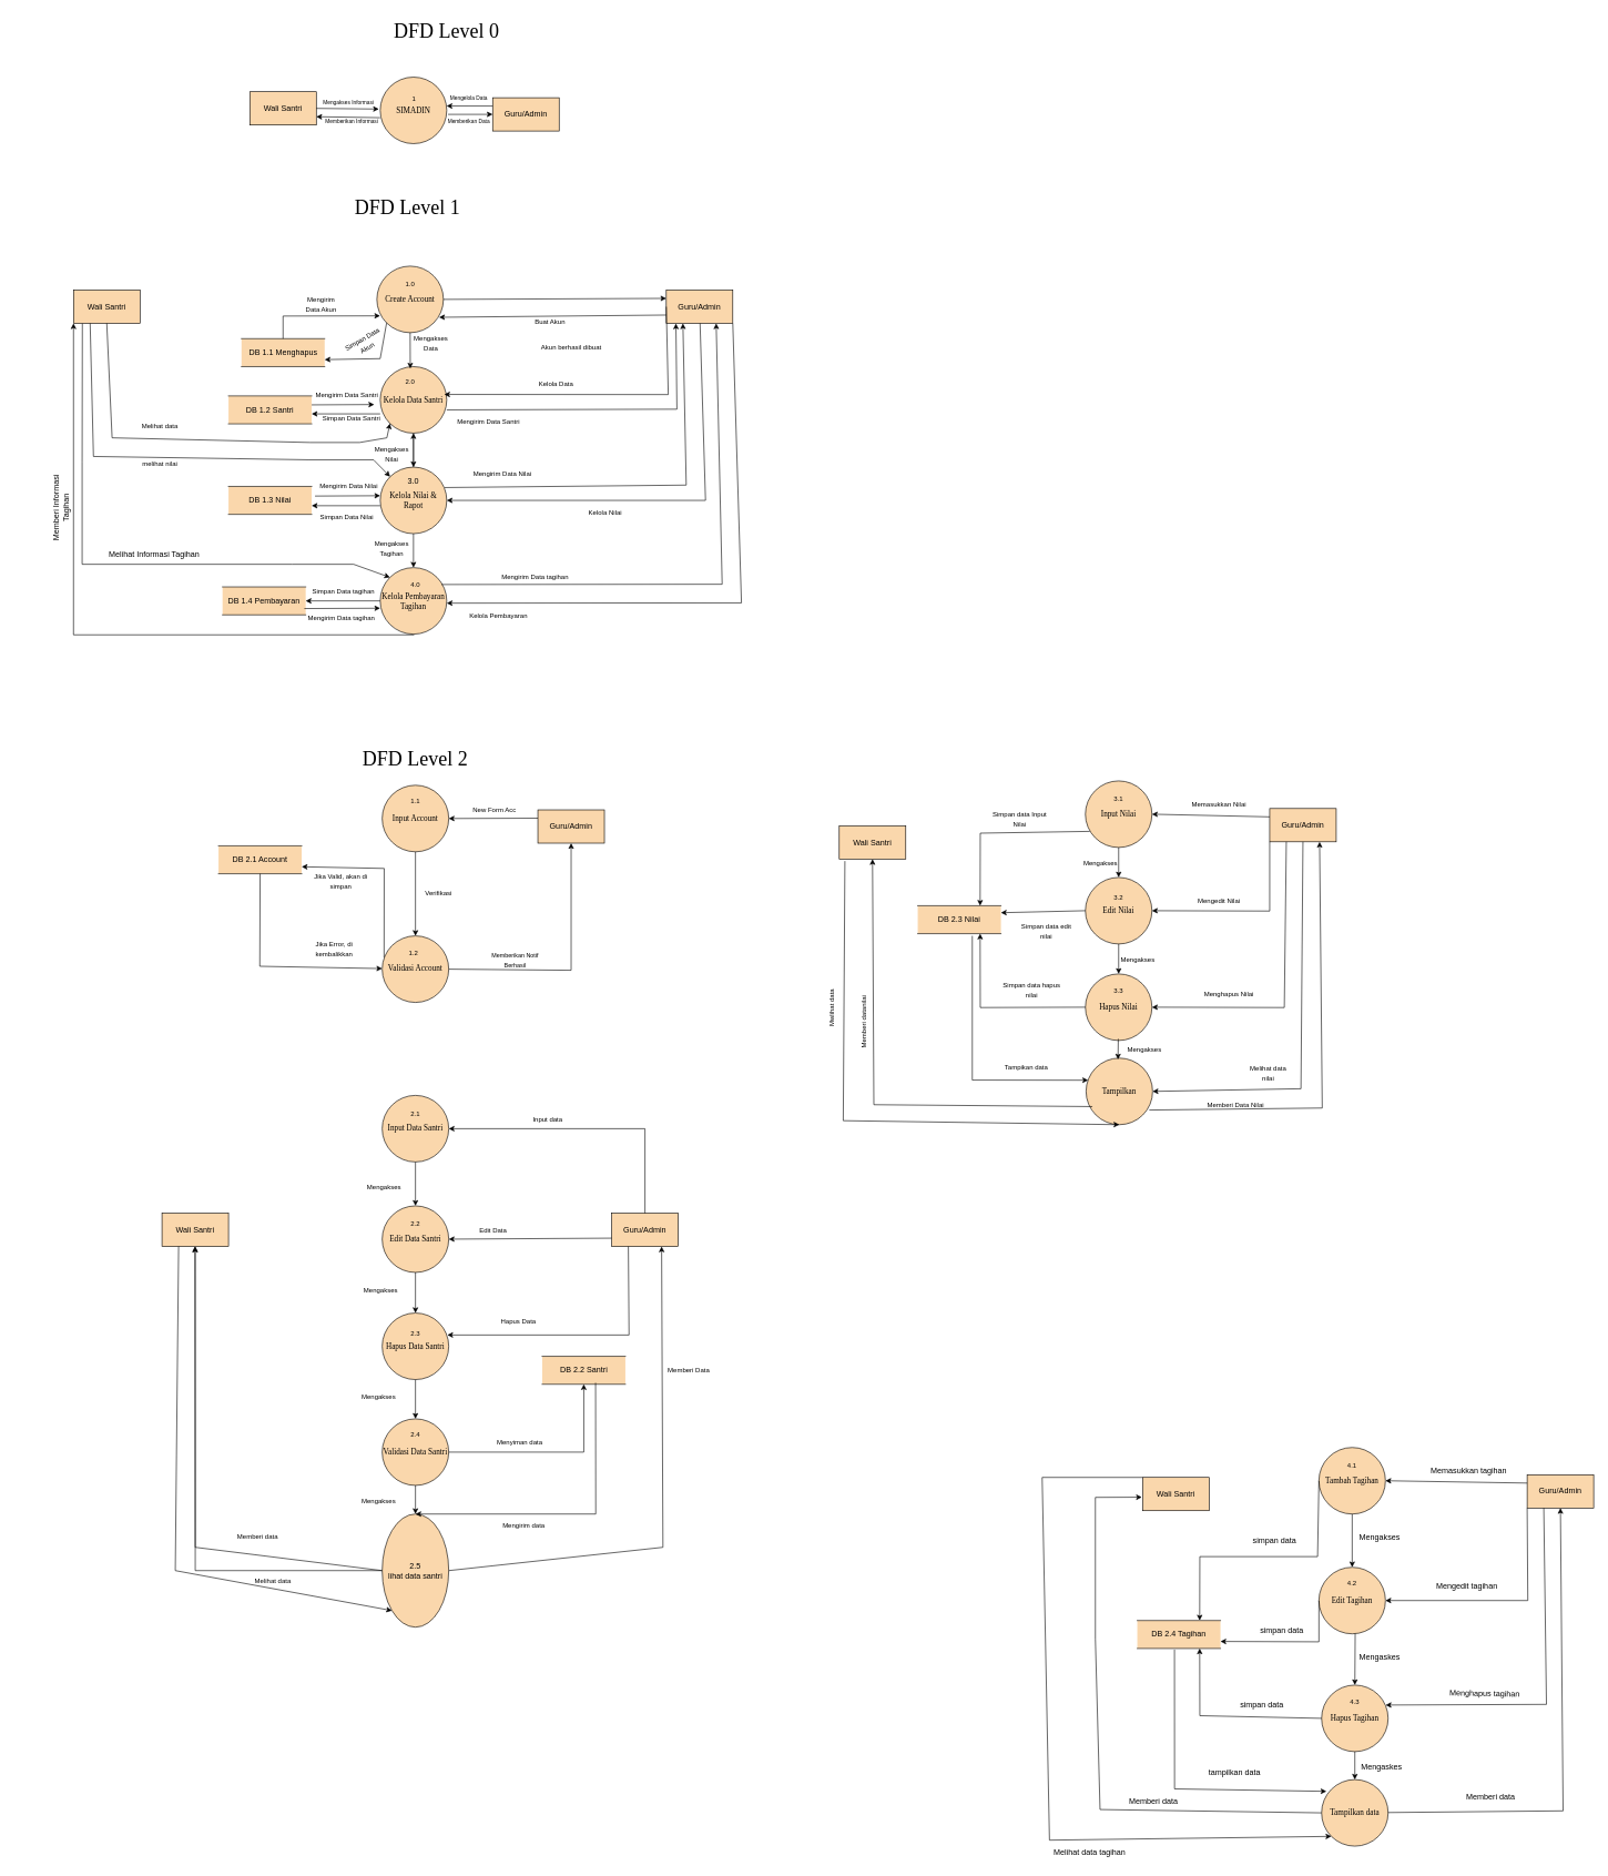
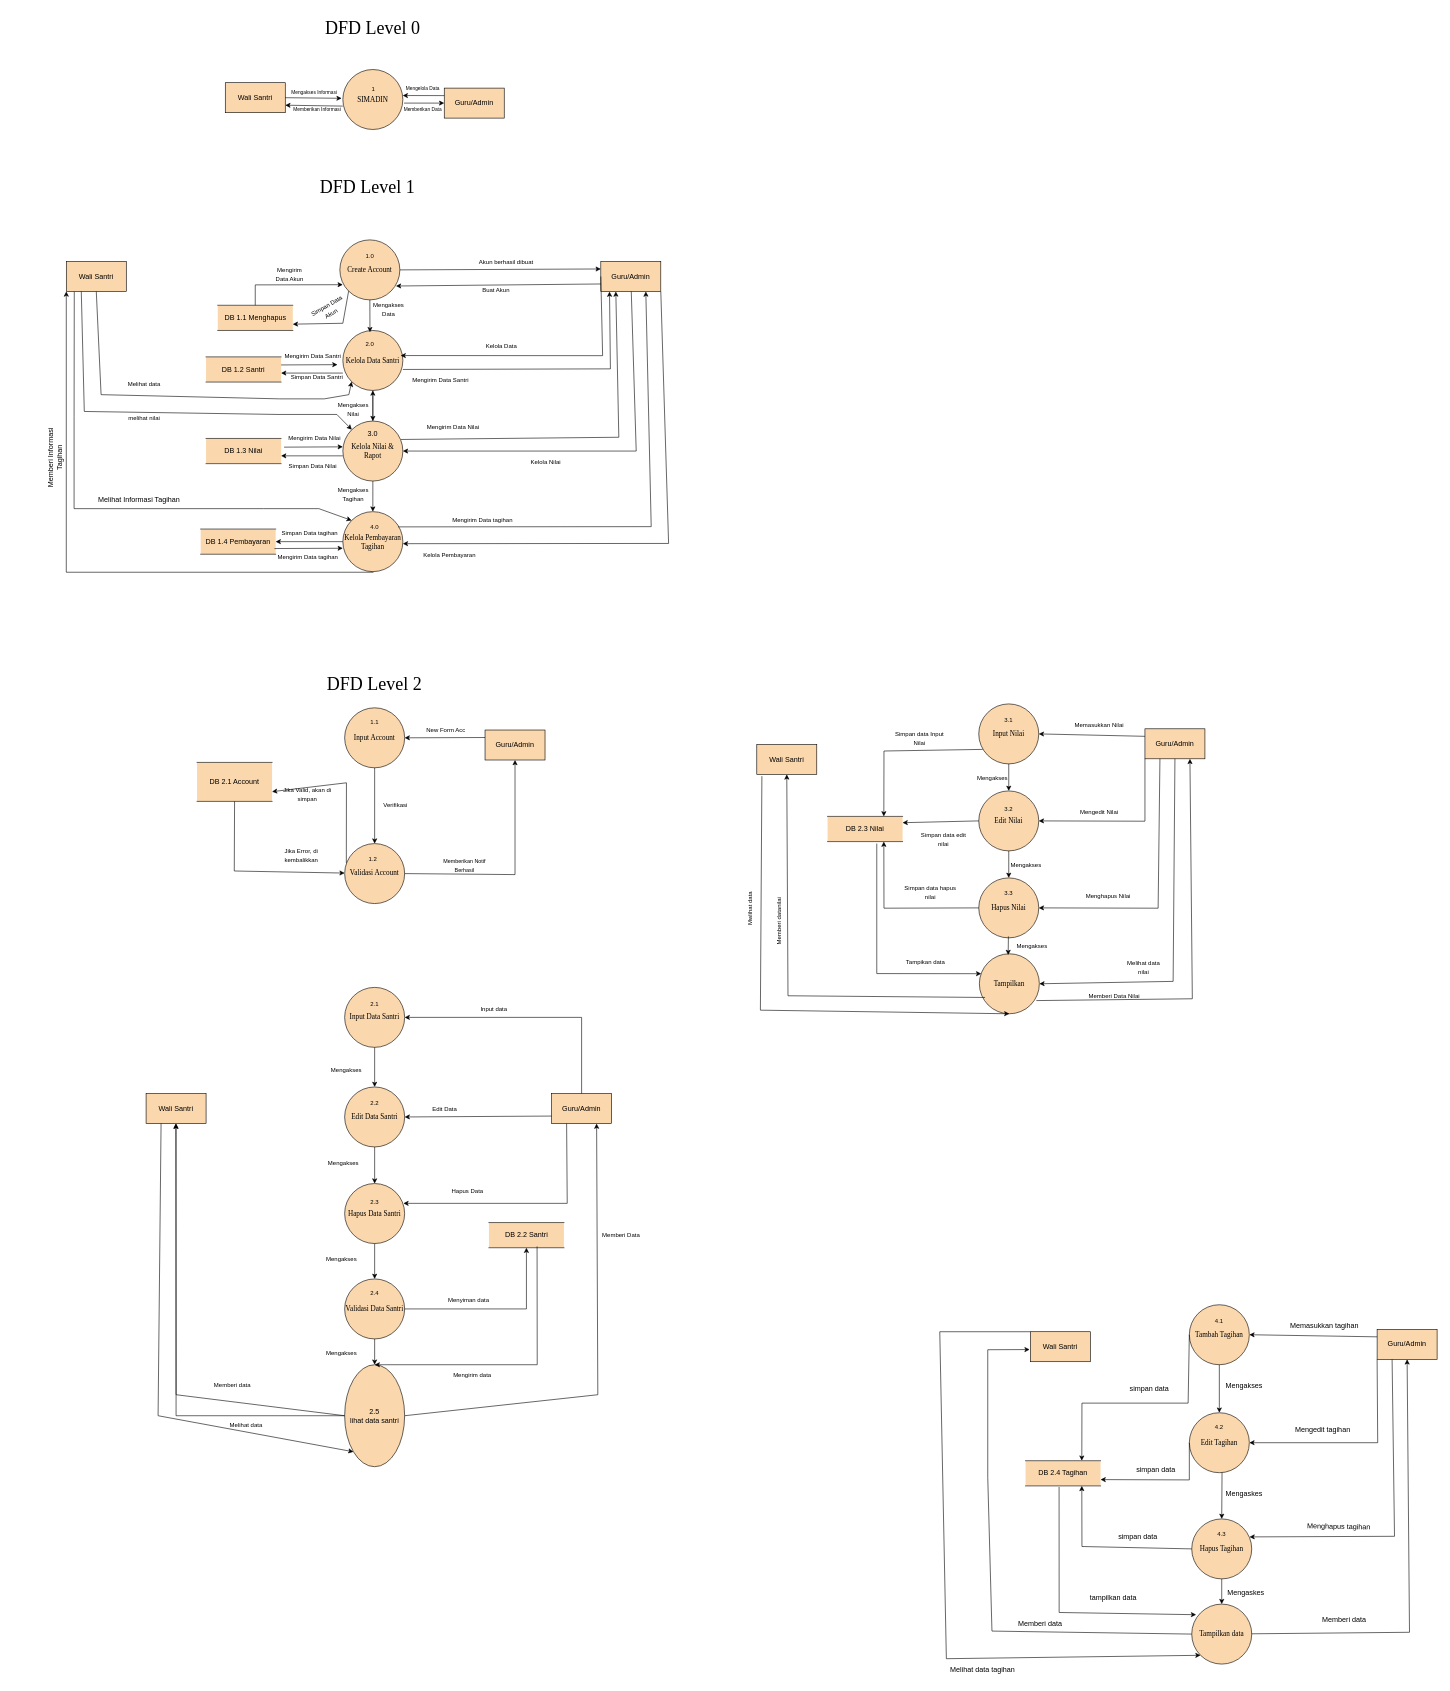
- <mxCell id="13" value="&lt;font face=&quot;Times New Roman&quot; style=&quot;color: rgb(0, 0, 0); font-size: 30px;&quot;&gt;DFD Level 0&lt;/font&gt;" style="text;strokeColor=none;align=center;fillColor=none;html=1;verticalAlign=middle;whiteSpace=wrap;rounded=0;" parent="1" vertex="1"><mxGeometry x="569.25" y="20" width="203.5" height="49" as="geometry" /></mxCell>
+ <mxCell id="13" value="&lt;font face=&quot;Times New Roman&quot; style=&quot;color: rgb(0, 0, 0); font-size: 30px;&quot;&gt;DFD Level 0&lt;/font&gt;" style="text;strokeColor=none;align=center;fillColor=none;html=1;verticalAlign=middle;whiteSpace=wrap;rounded=0;" parent="1" vertex="1"><mxGeometry x="519.25" y="20" width="203.5" height="49" as="geometry" /></mxCell>
- <mxCell id="155" value="&lt;font color=&quot;#000000&quot;&gt;&lt;span style=&quot;font-size: 10px;&quot;&gt;Akun berhasil dibuat&lt;/span&gt;&lt;/font&gt;" style="text;strokeColor=none;align=center;fillColor=none;html=1;verticalAlign=middle;whiteSpace=wrap;rounded=0;" parent="1" vertex="1"><mxGeometry x="806" y="509" width="105" height="21" as="geometry" /></mxCell>
+ <mxCell id="155" value="&lt;font color=&quot;#000000&quot;&gt;&lt;span style=&quot;font-size: 10px;&quot;&gt;Akun berhasil dibuat&lt;/span&gt;&lt;/font&gt;" style="text;strokeColor=none;align=center;fillColor=none;html=1;verticalAlign=middle;whiteSpace=wrap;rounded=0;" parent="1" vertex="1"><mxGeometry x="791" y="424" width="105" height="21" as="geometry" /></mxCell>
- <mxCell id="51" value="&lt;font style=&quot;color: rgb(0, 0, 0);&quot;&gt;DB 2.1 Account&lt;/font&gt;" style="html=1;dashed=0;whiteSpace=wrap;shape=partialRectangle;right=0;left=0;fillColor=#fad7ac;strokeColor=#000000;" parent="1" vertex="1"><mxGeometry x="328" y="1270" width="125" height="42" as="geometry" /></mxCell>
+ <mxCell id="51" value="&lt;font style=&quot;color: rgb(0, 0, 0);&quot;&gt;DB 2.1 Account&lt;/font&gt;" style="html=1;dashed=0;whiteSpace=wrap;shape=partialRectangle;right=0;left=0;fillColor=#fad7ac;strokeColor=#000000;" parent="1" vertex="1"><mxGeometry x="328" y="1270" width="125" height="65" as="geometry" /></mxCell>
